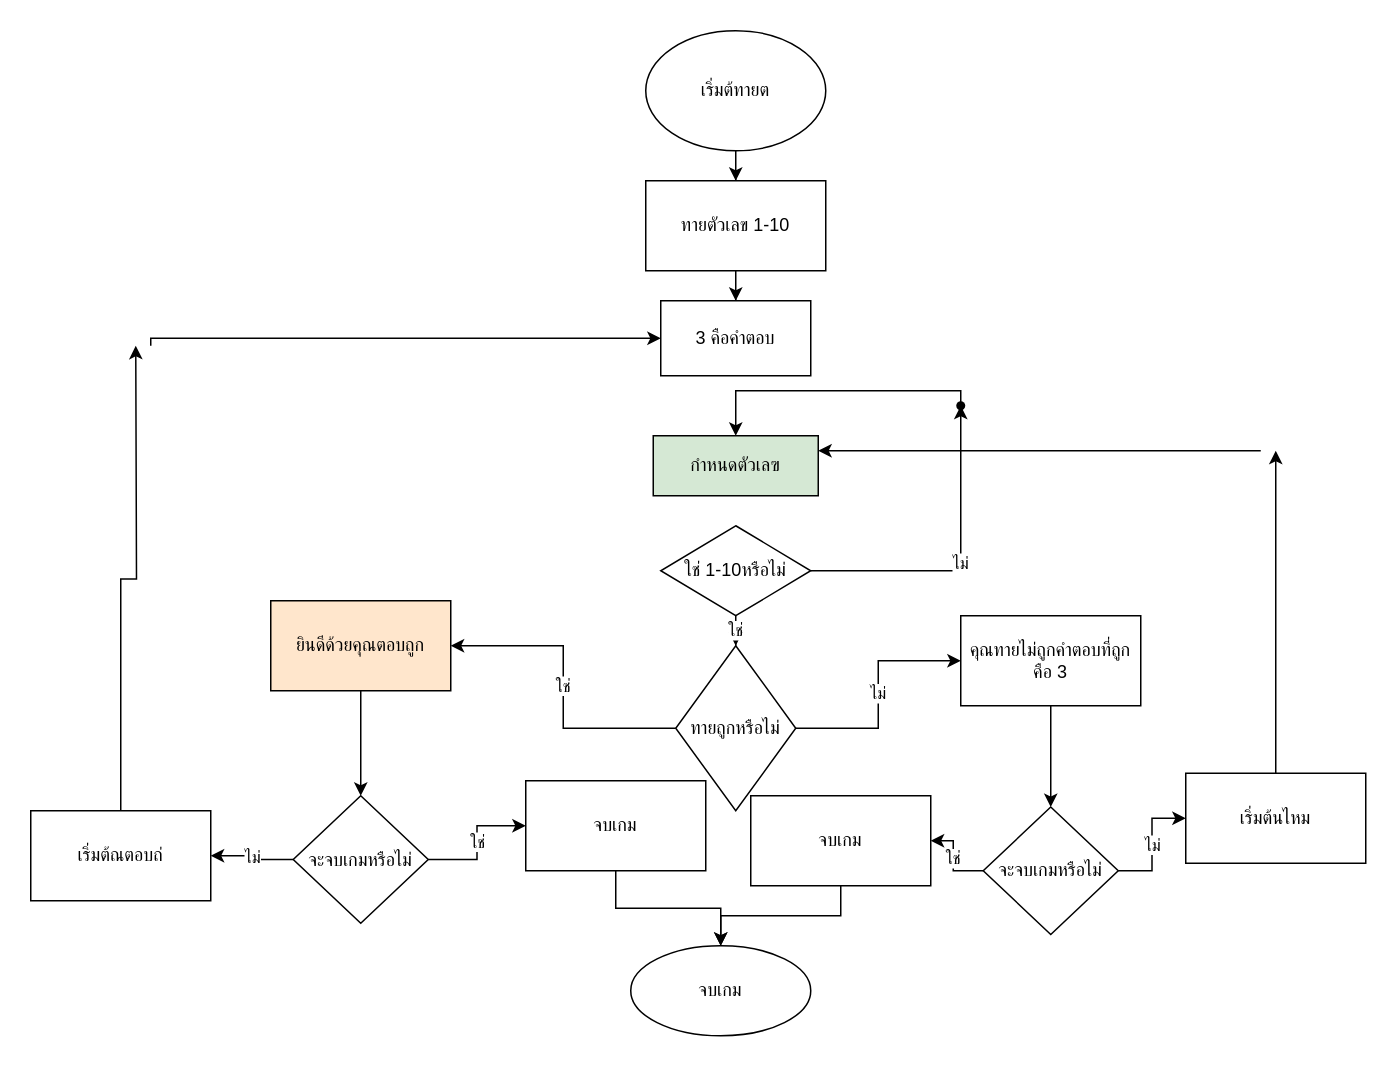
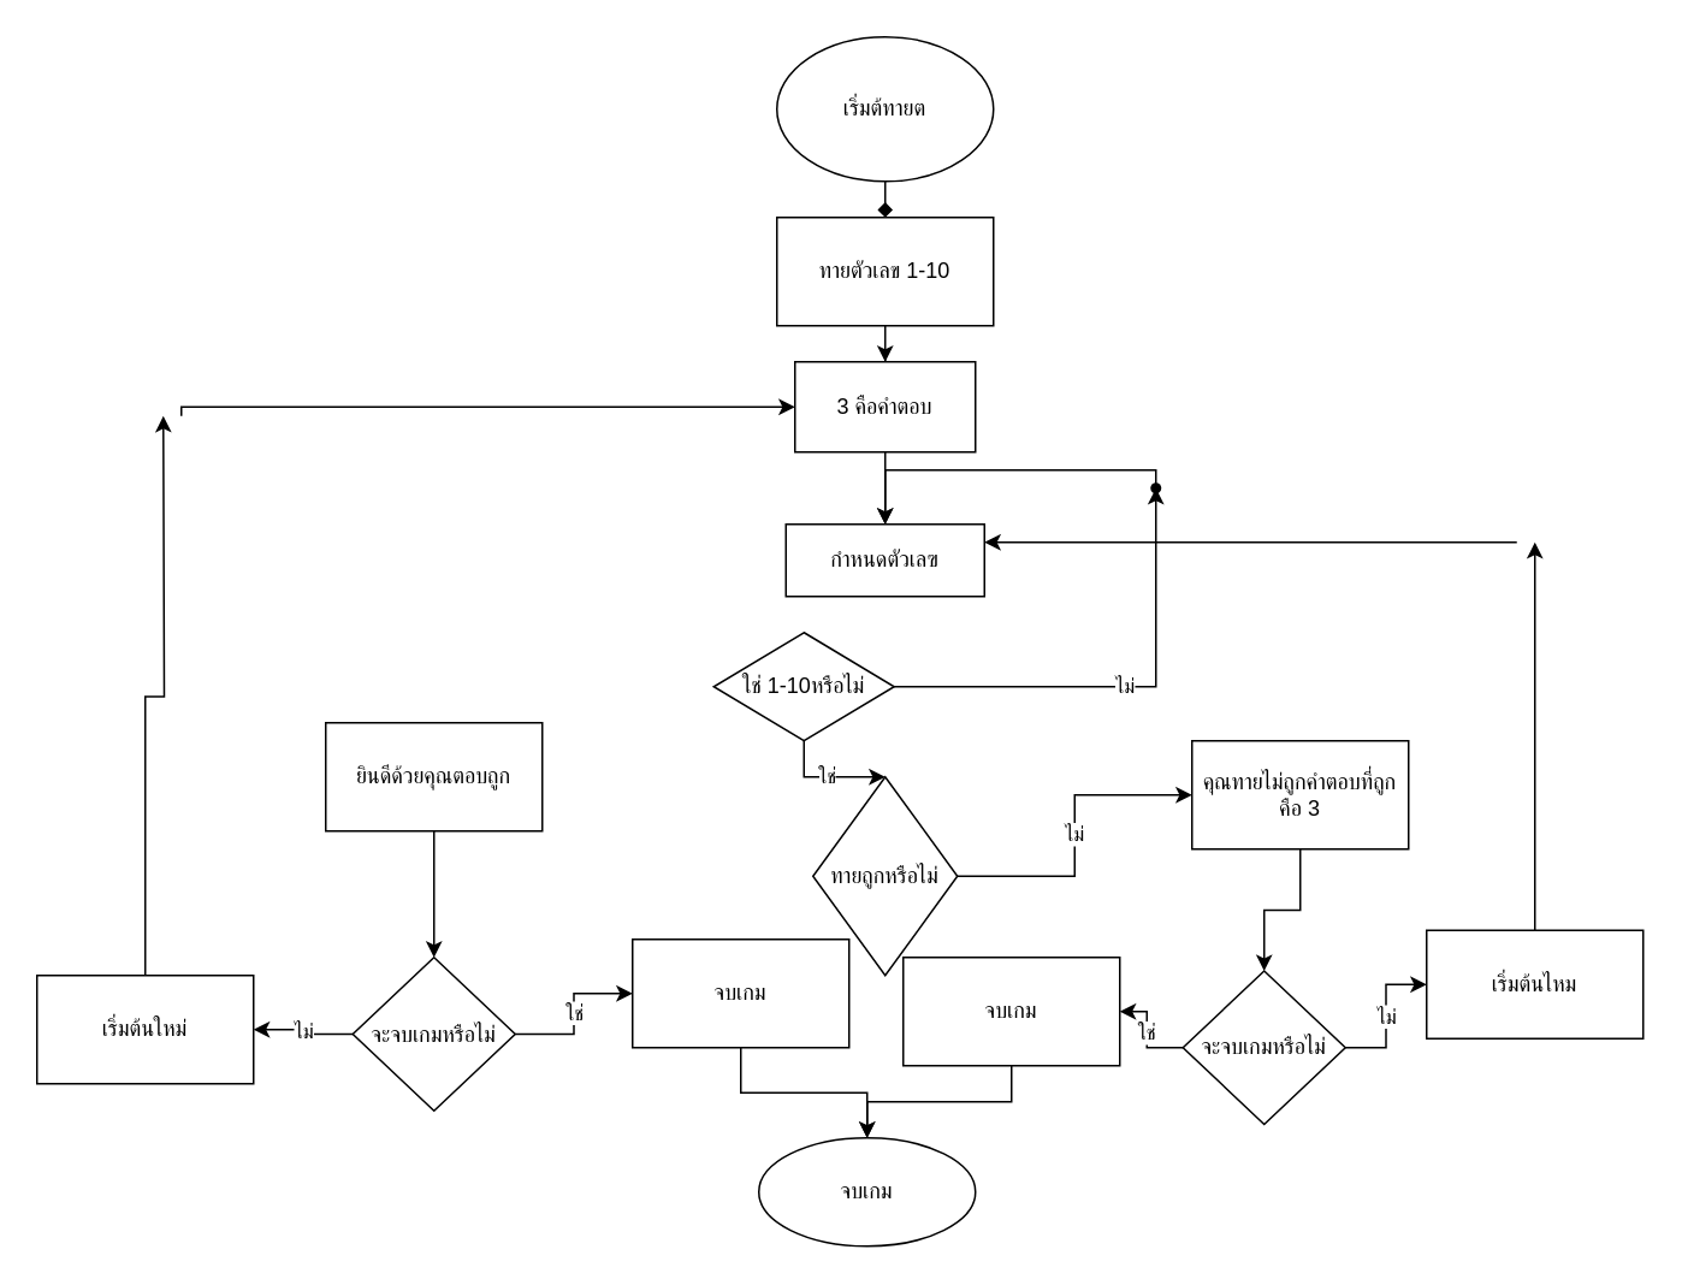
- <mxCell id="2" value="" style="edgeStyle=orthogonalEdgeStyle;rounded=0;orthogonalLoop=1;jettySize=auto;html=1;" edge="1" parent="1" source="3" target="5"><mxGeometry relative="1" as="geometry" /></mxCell>
+ <mxCell id="2" value="" style="edgeStyle=orthogonalEdgeStyle;rounded=0;orthogonalLoop=1;jettySize=auto;html=1;endArrow=diamond;" edge="1" parent="1" source="3" target="5"><mxGeometry relative="1" as="geometry" /></mxCell>
+ <mxCell id="17" style="edgeStyle=orthogonalEdgeStyle;rounded=0;orthogonalLoop=1;jettySize=auto;html=1;entryX=0.5;entryY=0;entryDx=0;entryDy=0;" edge="1" parent="1" source="18" target="14"><mxGeometry relative="1" as="geometry" /></mxCell>
- <mxCell id="14" value="กำหนดตัวเลฃ" style="rounded=0;whiteSpace=wrap;html=1;fillColor=#d5e8d4;" vertex="1" parent="1"><mxGeometry x="435" y="290" width="110" height="40" as="geometry" /></mxCell>
+ <mxCell id="14" value="กำหนดตัวเลฃ" style="rounded=0;whiteSpace=wrap;html=1;" vertex="1" parent="1"><mxGeometry x="435" y="290" width="110" height="40" as="geometry" /></mxCell>
- <mxCell id="8" value="ใช่ 1-10หรือไม่" style="rhombus;whiteSpace=wrap;html=1;" vertex="1" parent="1"><mxGeometry x="440" y="350" width="100" height="60" as="geometry" /></mxCell>
+ <mxCell id="8" value="ใช่ 1-10หรือไม่" style="rhombus;whiteSpace=wrap;html=1;" vertex="1" parent="1"><mxGeometry x="395" y="350" width="100" height="60" as="geometry" /></mxCell>
- <mxCell id="20" value="ยินดีด้วยคุณตอบถูก" style="whiteSpace=wrap;html=1;fontSize=12;fillColor=#ffe6cc;" vertex="1" parent="1"><mxGeometry x="180" y="400" width="120" height="60" as="geometry" /></mxCell>
+ <mxCell id="20" value="ยินดีด้วยคุณตอบถูก" style="whiteSpace=wrap;html=1;fontSize=12;" vertex="1" parent="1"><mxGeometry x="180" y="400" width="120" height="60" as="geometry" /></mxCell>
- <mxCell id="16" value="คุณทายไม่ถูกคำตอบที่ถูกคือ 3" style="whiteSpace=wrap;html=1;" vertex="1" parent="1"><mxGeometry x="640" y="410" width="120" height="60" as="geometry" /></mxCell>
+ <mxCell id="16" value="คุณทายไม่ถูกคำตอบที่ถูกคือ 3" style="whiteSpace=wrap;html=1;" vertex="1" parent="1"><mxGeometry x="660" y="410" width="120" height="60" as="geometry" /></mxCell>
- <mxCell id="10" value="ใช่" style="edgeStyle=orthogonalEdgeStyle;rounded=0;orthogonalLoop=1;jettySize=auto;html=1;" edge="1" parent="1" source="11" target="20"><mxGeometry relative="1" as="geometry" /></mxCell>
- <mxCell id="35" value="เริ่มต้ณตอบถ่" style="whiteSpace=wrap;html=1;" vertex="1" parent="1"><mxGeometry x="20" y="540" width="120" height="60" as="geometry" /></mxCell>
+ <mxCell id="35" value="เริ่มต้นใหม่" style="whiteSpace=wrap;html=1;" vertex="1" parent="1"><mxGeometry x="20" y="540" width="120" height="60" as="geometry" /></mxCell>
